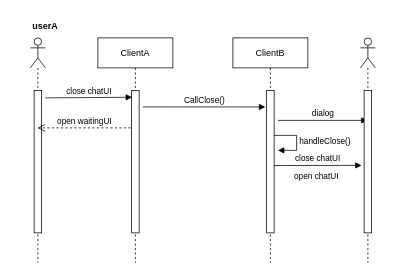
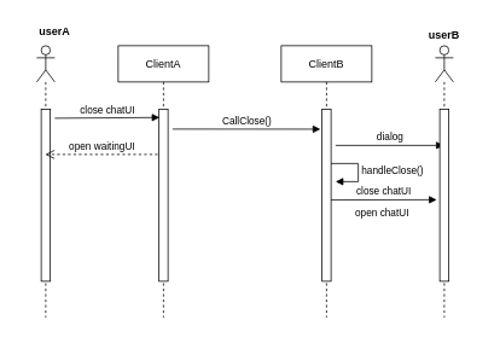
+ <mxCell id="15" value="userB" style="text;align=center;fontStyle=1;verticalAlign=middle;spacingLeft=3;spacingRight=3;strokeColor=none;rotatable=0;points=[[0,0.5],[1,0.5]];portConstraint=eastwest;" vertex="1" parent="1"><mxGeometry x="450" y="24" width="80" height="26" as="geometry" /></mxCell>
